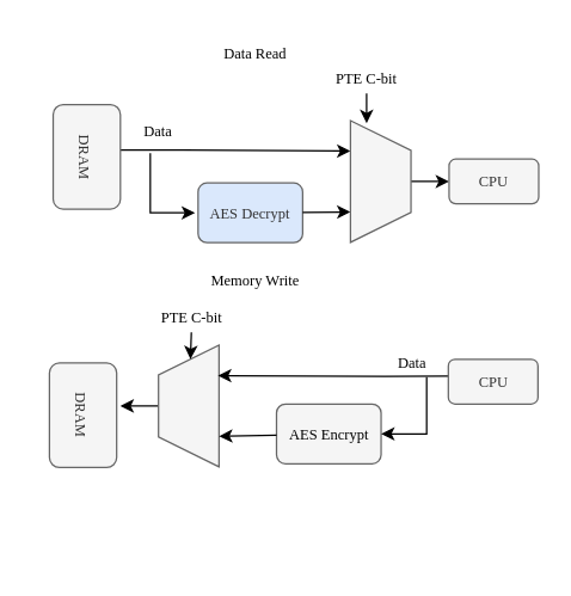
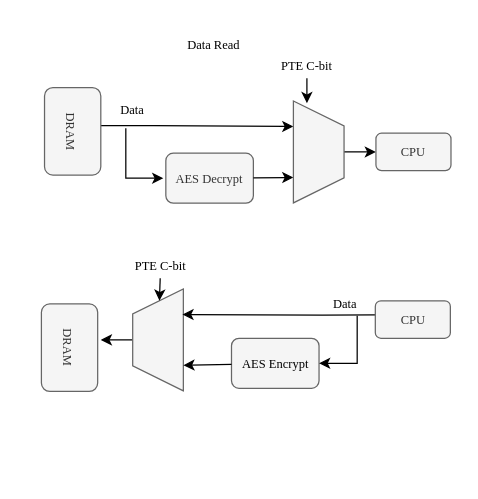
- <mxCell id="4" value="AES Decrypt" style="rounded=1;whiteSpace=wrap;html=1;rotation=0;fontFamily=Inconsolata;fontSource=https%3A%2F%2Ffonts.googleapis.com%2Fcss%3Ffamily%3DInconsolata;fontSize=10;fillColor=#dae8fc;fontColor=#333333;strokeColor=#666666;" parent="1" vertex="1"><mxGeometry x="132" y="122" width="70" height="40" as="geometry" /></mxCell>
+ <mxCell id="4" value="AES Decrypt" style="rounded=1;whiteSpace=wrap;html=1;rotation=0;fontFamily=Inconsolata;fontSource=https%3A%2F%2Ffonts.googleapis.com%2Fcss%3Ffamily%3DInconsolata;fontSize=10;fillColor=#f5f5f5;fontColor=#333333;strokeColor=#666666;" parent="1" vertex="1"><mxGeometry x="132" y="122" width="70" height="40" as="geometry" /></mxCell>
- <mxCell id="14" value="Memory Write" style="text;html=1;align=center;verticalAlign=middle;resizable=0;points=[];autosize=1;strokeColor=none;fillColor=none;fontFamily=Inconsolata;fontSource=https%3A%2F%2Ffonts.googleapis.com%2Fcss%3Ffamily%3DInconsolata;fontSize=10;" parent="1" vertex="1"><mxGeometry x="130" y="172" width="80" height="30" as="geometry" /></mxCell>
